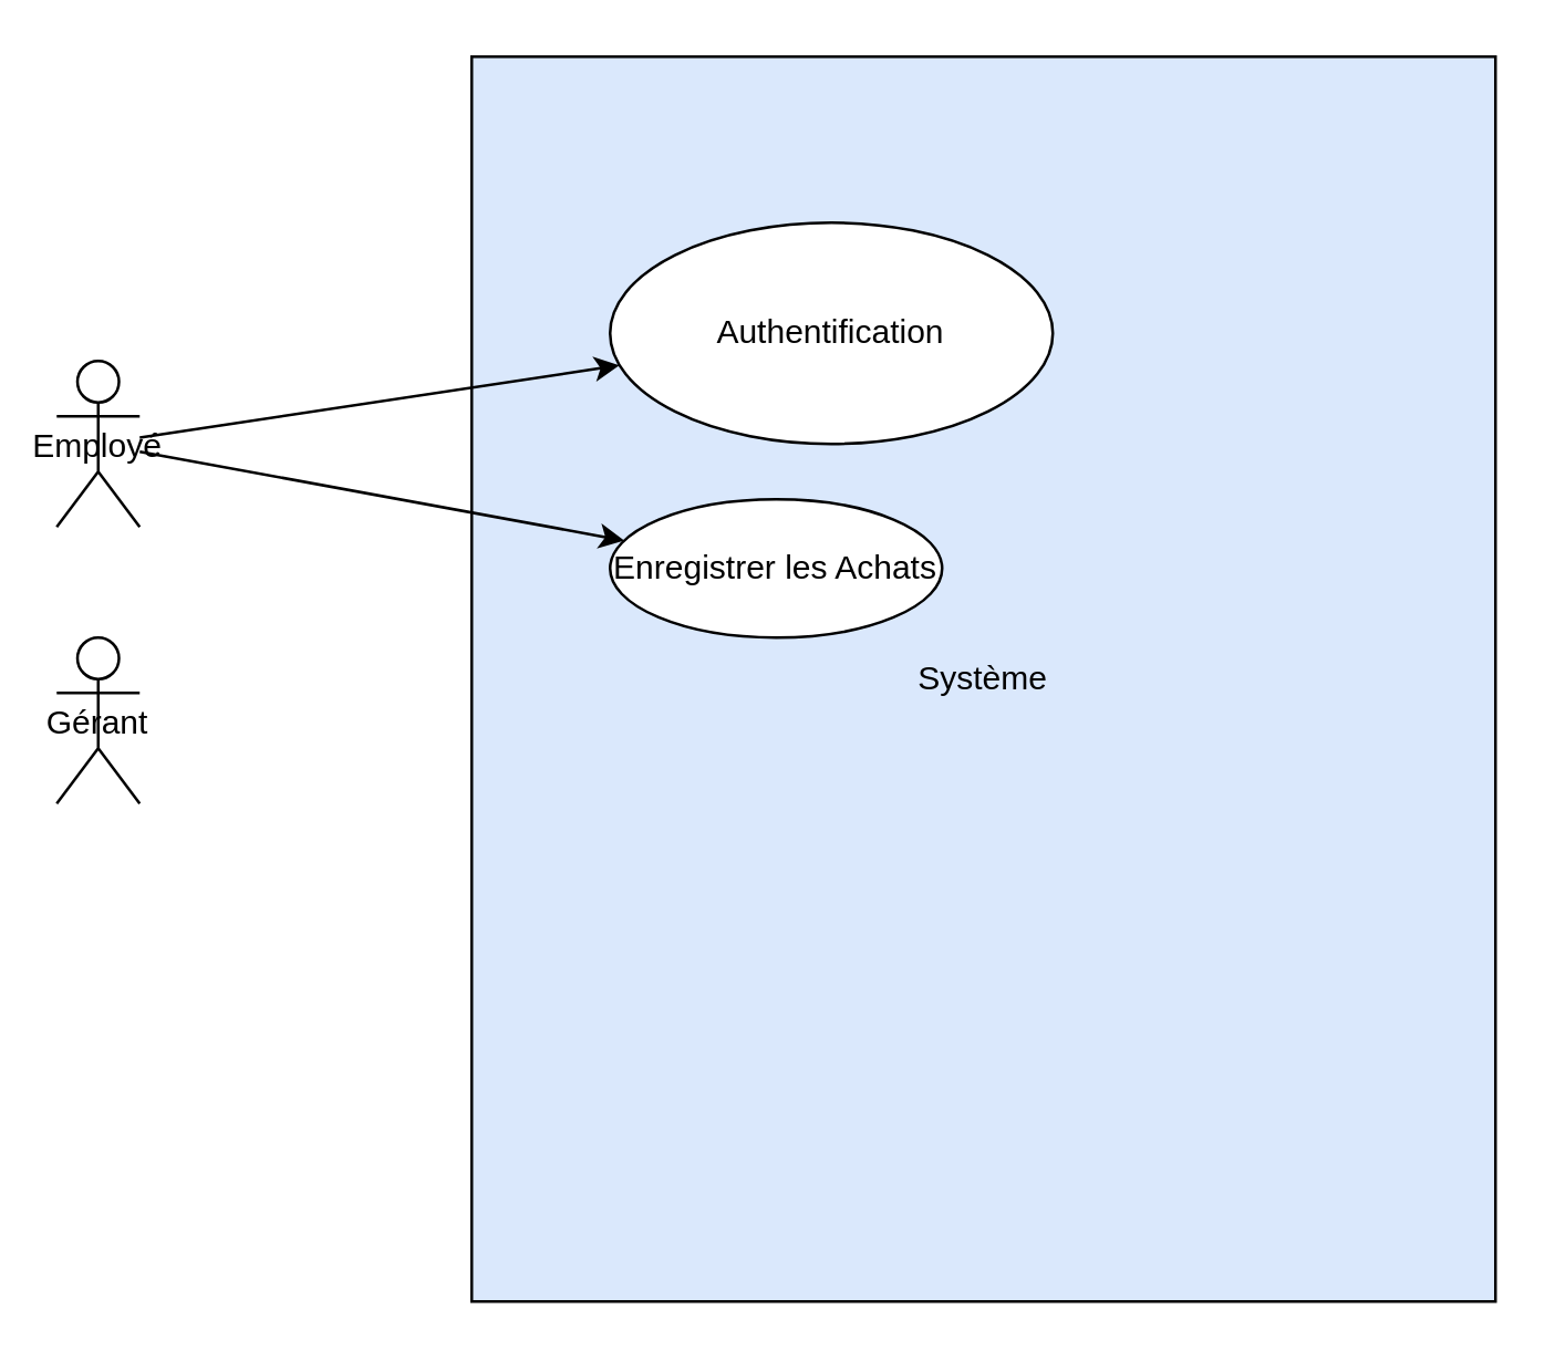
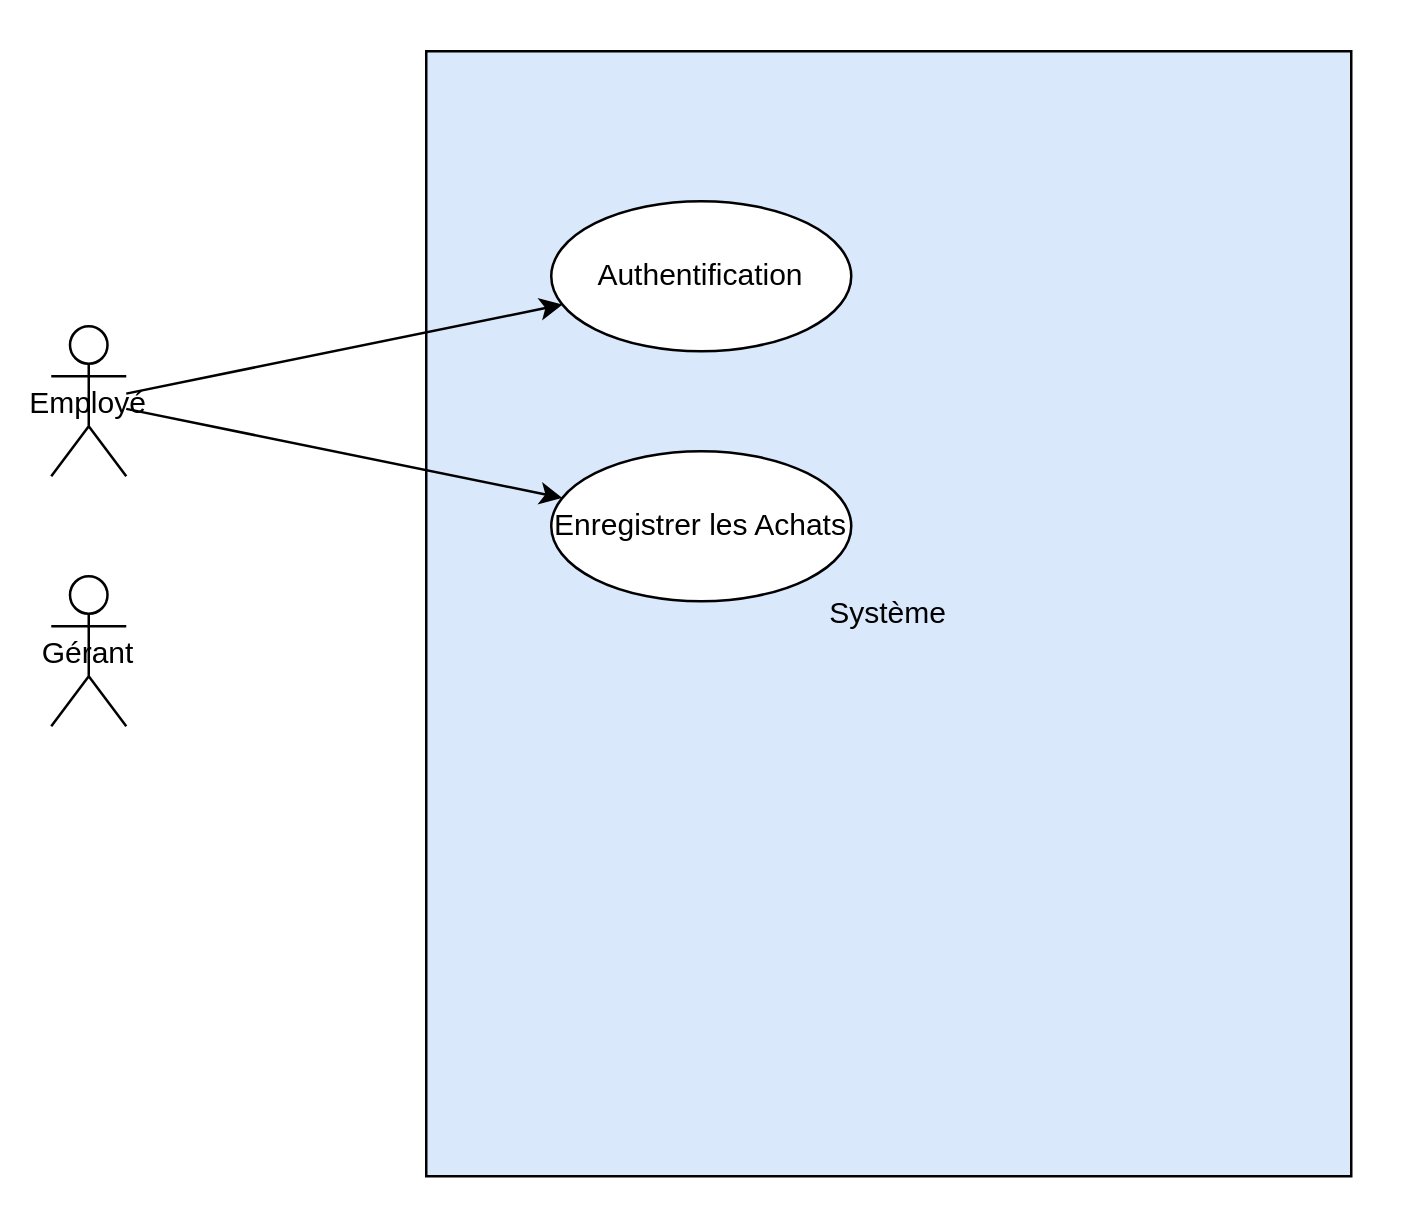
- <mxCell id="5" value="Authentification" style="ellipse;whiteSpace=wrap;html=1;" vertex="1" parent="1"><mxGeometry x="220" y="80" width="160" height="80" as="geometry" /></mxCell>
+ <mxCell id="5" value="Authentification" style="ellipse;whiteSpace=wrap;html=1;" vertex="1" parent="1"><mxGeometry x="220" y="80" width="120" height="60" as="geometry" /></mxCell>
- <mxCell id="6" value="Enregistrer les Achats" style="ellipse;whiteSpace=wrap;html=1;" vertex="1" parent="1"><mxGeometry x="220" y="180" width="120" height="50" as="geometry" /></mxCell>
+ <mxCell id="6" value="Enregistrer les Achats" style="ellipse;whiteSpace=wrap;html=1;" vertex="1" parent="1"><mxGeometry x="220" y="180" width="120" height="60" as="geometry" /></mxCell>
